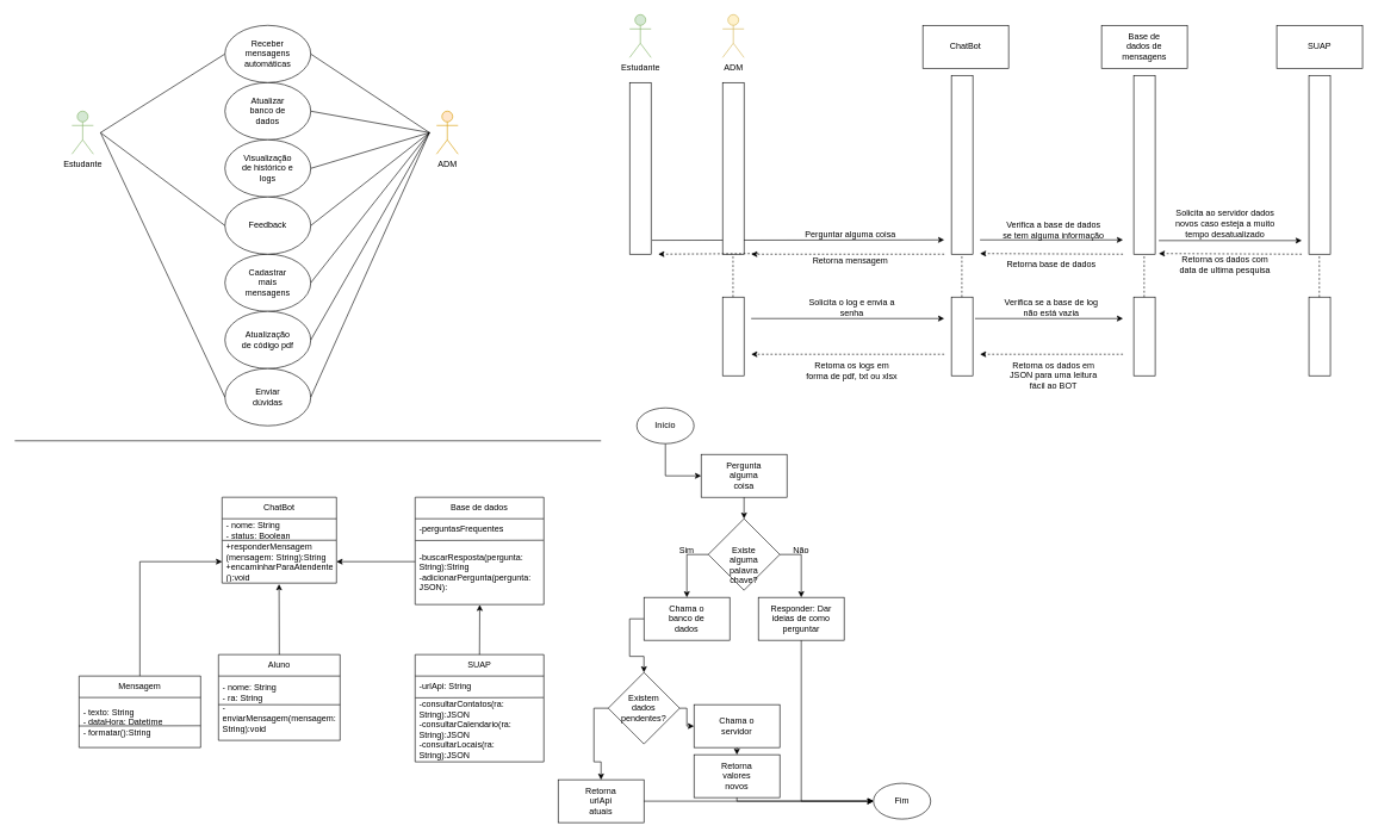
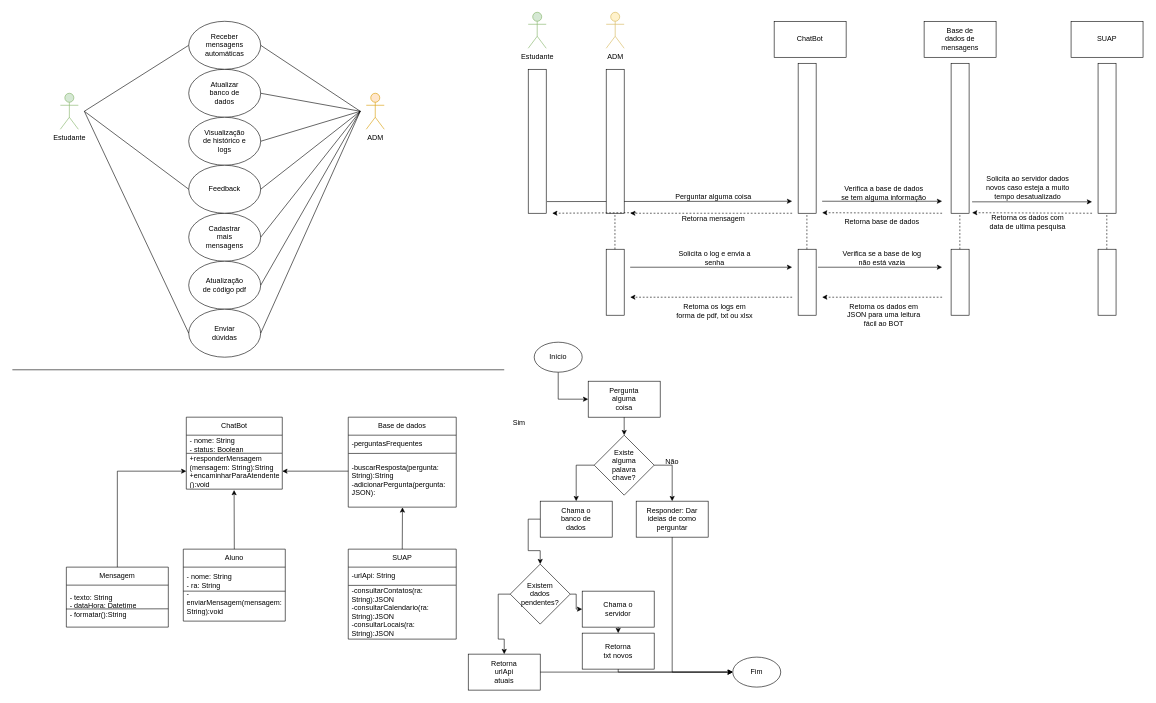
- <mxCell id="109" value="Sim" style="text;html=1;align=center;verticalAlign=middle;whiteSpace=wrap;rounded=0;" vertex="1" parent="1"><mxGeometry x="930" y="755" width="60" height="30" as="geometry" /></mxCell>
+ <mxCell id="109" value="Sim" style="text;html=1;align=center;verticalAlign=middle;whiteSpace=wrap;rounded=0;" vertex="1" parent="1"><mxGeometry x="835" y="690" width="60" height="30" as="geometry" /></mxCell>
- <mxCell id="125" value="Existe alguma palavra chave?" style="text;html=1;align=center;verticalAlign=middle;whiteSpace=wrap;rounded=0;" vertex="1" parent="123"><mxGeometry x="20" y="50" width="60" height="30" as="geometry" /></mxCell>
+ <mxCell id="125" value="Existe alguma palavra chave?" style="text;html=1;align=center;verticalAlign=middle;whiteSpace=wrap;rounded=0;" vertex="1" parent="123"><mxGeometry x="20" y="35" width="60" height="30" as="geometry" /></mxCell>
- <mxCell id="132" value="Retorna valores novos" style="text;html=1;align=center;verticalAlign=middle;whiteSpace=wrap;rounded=0;" vertex="1" parent="130"><mxGeometry x="30" y="15" width="60" height="30" as="geometry" /></mxCell>
+ <mxCell id="132" value="Retorna txt novos" style="text;html=1;align=center;verticalAlign=middle;whiteSpace=wrap;rounded=0;" vertex="1" parent="130"><mxGeometry x="30" y="15" width="60" height="30" as="geometry" /></mxCell>
